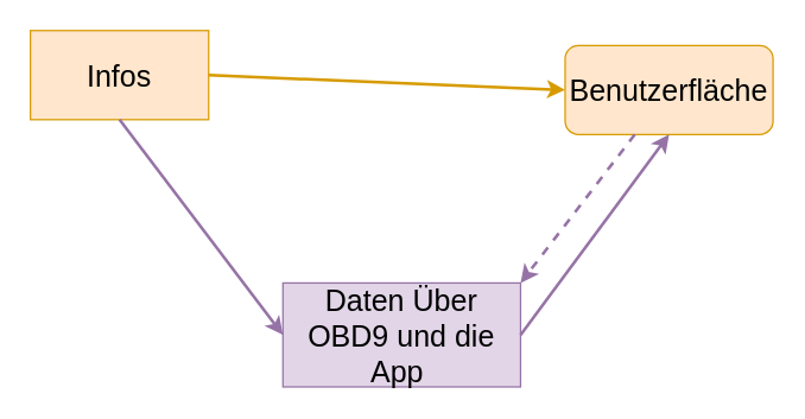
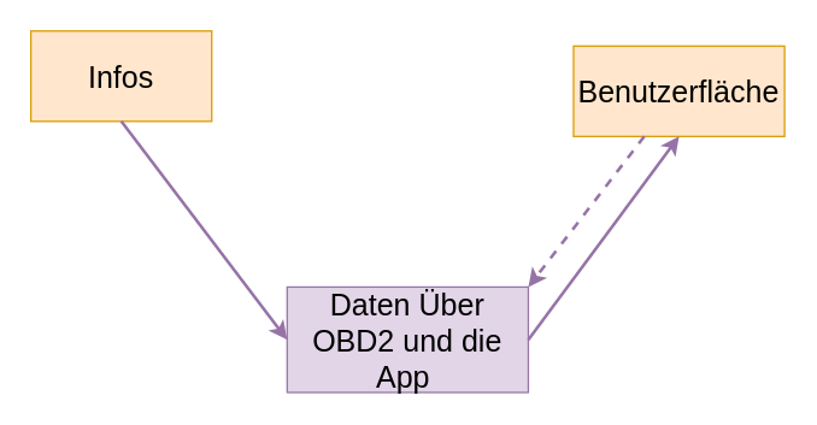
- <mxCell id="7" value="" style="endArrow=classic;html=1;strokeWidth=2;exitX=1;exitY=0.5;exitDx=0;exitDy=0;entryX=0;entryY=0.5;entryDx=0;entryDy=0;fillColor=#ffe6cc;strokeColor=#d79b00;" parent="1" source="2" target="3" edge="1"><mxGeometry width="50" height="50" relative="1" as="geometry"><mxPoint x="360" y="310" as="sourcePoint" /><mxPoint x="410" y="260" as="targetPoint" /></mxGeometry></mxCell>
- <mxCell id="3" value="&lt;font style=&quot;font-size: 20px&quot;&gt;Benutzerfläche&lt;/font&gt;" style="whiteSpace=wrap;html=1;fillColor=#ffe6cc;strokeColor=#d79b00;rounded=1;" parent="1" vertex="1"><mxGeometry x="380" y="30" width="140" height="60" as="geometry" /></mxCell>
+ <mxCell id="3" value="&lt;font style=&quot;font-size: 20px&quot;&gt;Benutzerfläche&lt;/font&gt;" style="rounded=0;whiteSpace=wrap;html=1;fillColor=#ffe6cc;strokeColor=#d79b00;" parent="1" vertex="1"><mxGeometry x="380" y="30" width="140" height="60" as="geometry" /></mxCell>
- <mxCell id="4" value="&lt;font style=&quot;font-size: 20px&quot;&gt;Daten Über OBD9 und die App&amp;nbsp;&lt;/font&gt;" style="rounded=0;whiteSpace=wrap;html=1;fillColor=#e1d5e7;strokeColor=#9673a6;" parent="1" vertex="1"><mxGeometry x="190" y="190" width="160" height="70" as="geometry" /></mxCell>
+ <mxCell id="4" value="&lt;font style=&quot;font-size: 20px&quot;&gt;Daten Über OBD2 und die App&amp;nbsp;&lt;/font&gt;" style="rounded=0;whiteSpace=wrap;html=1;fillColor=#e1d5e7;strokeColor=#9673a6;" parent="1" vertex="1"><mxGeometry x="190" y="190" width="160" height="70" as="geometry" /></mxCell>
